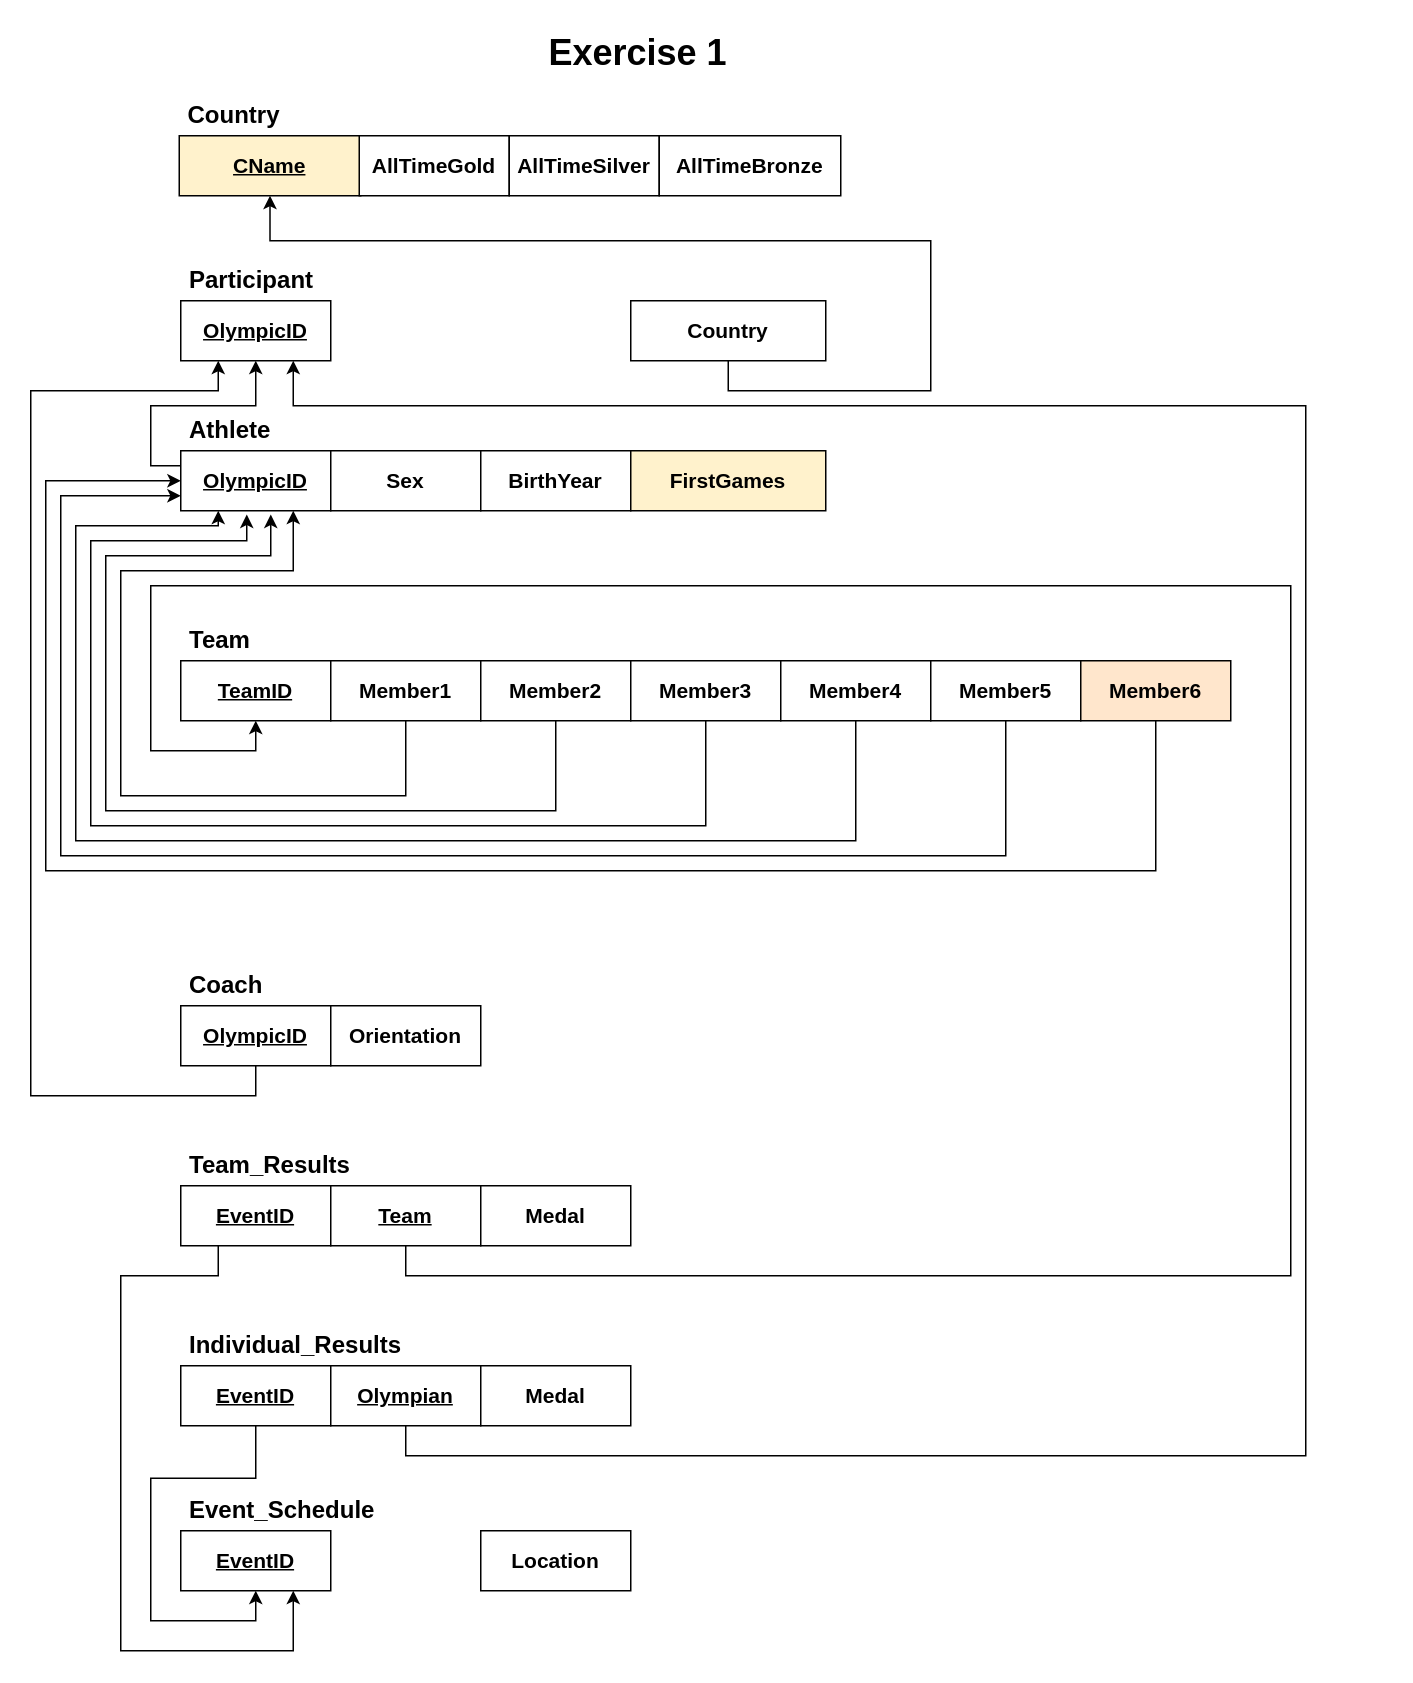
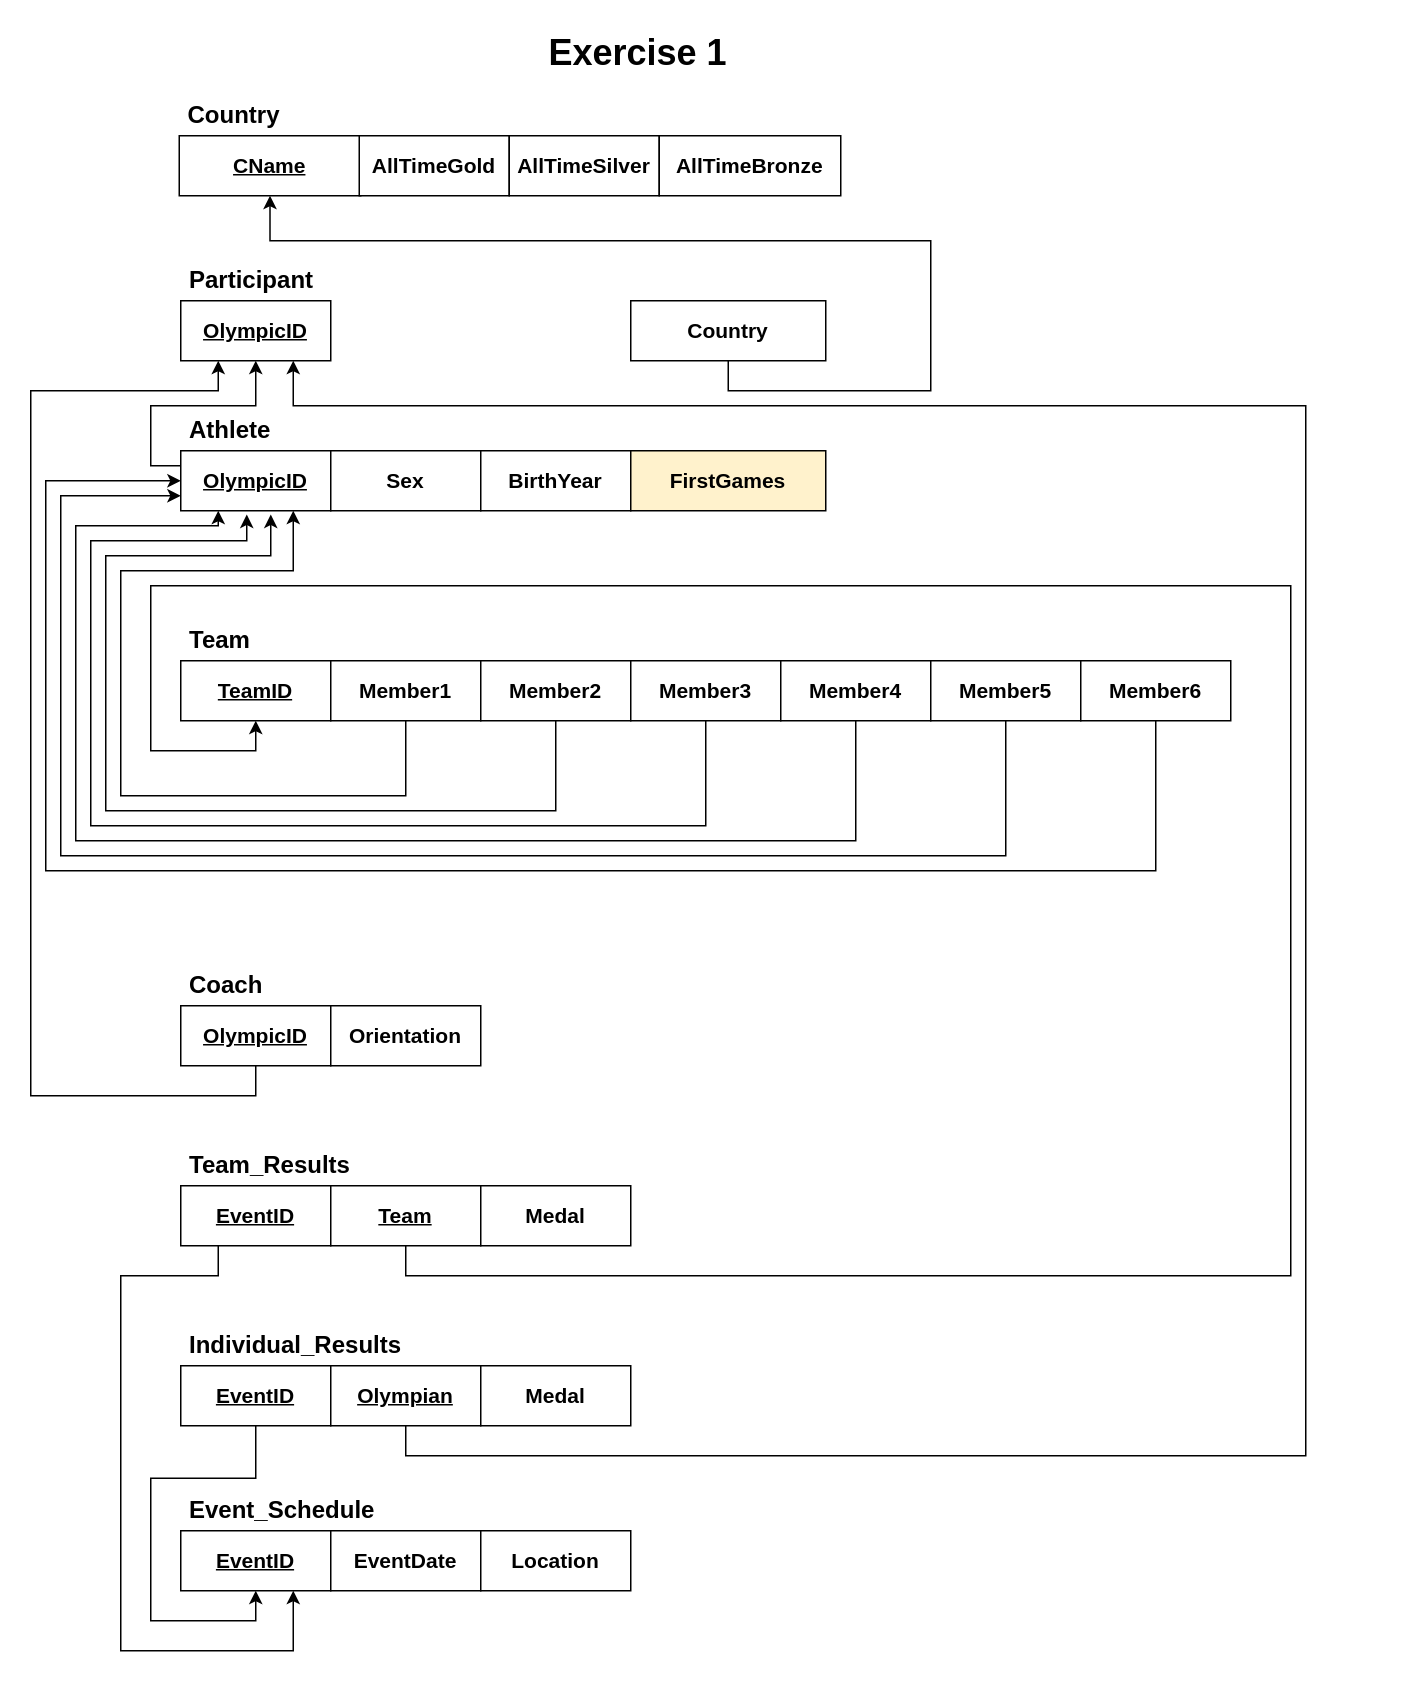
- <mxCell id="8" value="&lt;span style=&quot;font-size: 14px;&quot;&gt;&lt;b&gt;&lt;u&gt;CName&lt;/u&gt;&lt;/b&gt;&lt;/span&gt;" style="whiteSpace=wrap;html=1;align=center;fillColor=#fff2cc;" parent="7" vertex="1"><mxGeometry y="30" width="121" height="40" as="geometry" /></mxCell>
+ <mxCell id="8" value="&lt;span style=&quot;font-size: 14px;&quot;&gt;&lt;b&gt;&lt;u&gt;CName&lt;/u&gt;&lt;/b&gt;&lt;/span&gt;" style="whiteSpace=wrap;html=1;align=center;" parent="7" vertex="1"><mxGeometry y="30" width="121" height="40" as="geometry" /></mxCell>
- <mxCell id="28" value="&lt;font style=&quot;font-size: 14px;&quot;&gt;&lt;b&gt;Member6&lt;/b&gt;&lt;/font&gt;" style="whiteSpace=wrap;html=1;align=center;fillColor=#ffe6cc;" vertex="1" parent="20"><mxGeometry x="600" y="30" width="100.0" height="40" as="geometry" /></mxCell>
+ <mxCell id="28" value="&lt;font style=&quot;font-size: 14px;&quot;&gt;&lt;b&gt;Member6&lt;/b&gt;&lt;/font&gt;" style="whiteSpace=wrap;html=1;align=center;" vertex="1" parent="20"><mxGeometry x="600" y="30" width="100.0" height="40" as="geometry" /></mxCell>
+ <mxCell id="54" value="&lt;font style=&quot;font-size: 14px;&quot;&gt;&lt;b&gt;EventDate&lt;/b&gt;&lt;/font&gt;" style="whiteSpace=wrap;html=1;align=center;" vertex="1" parent="51"><mxGeometry x="100" y="30" width="100" height="40" as="geometry" /></mxCell>
